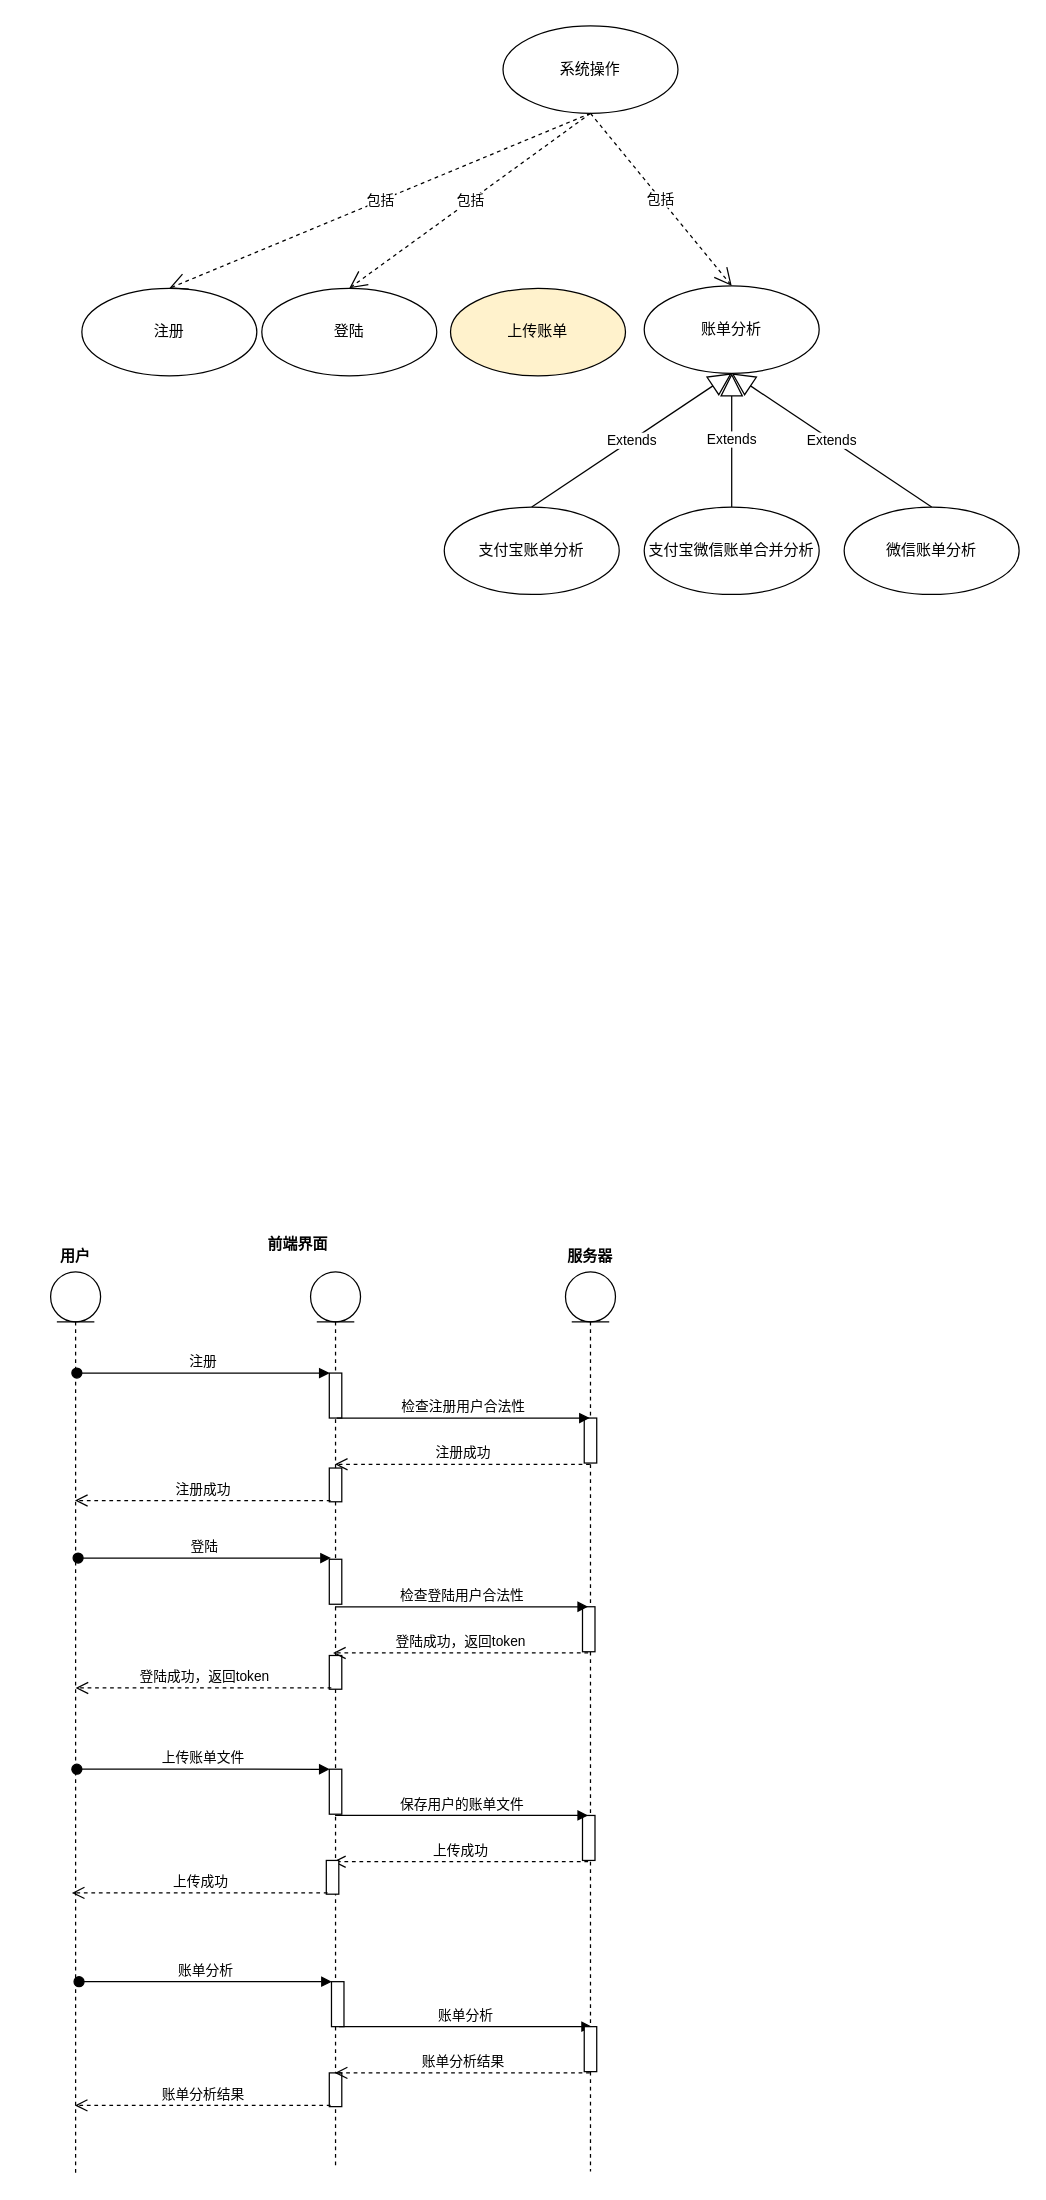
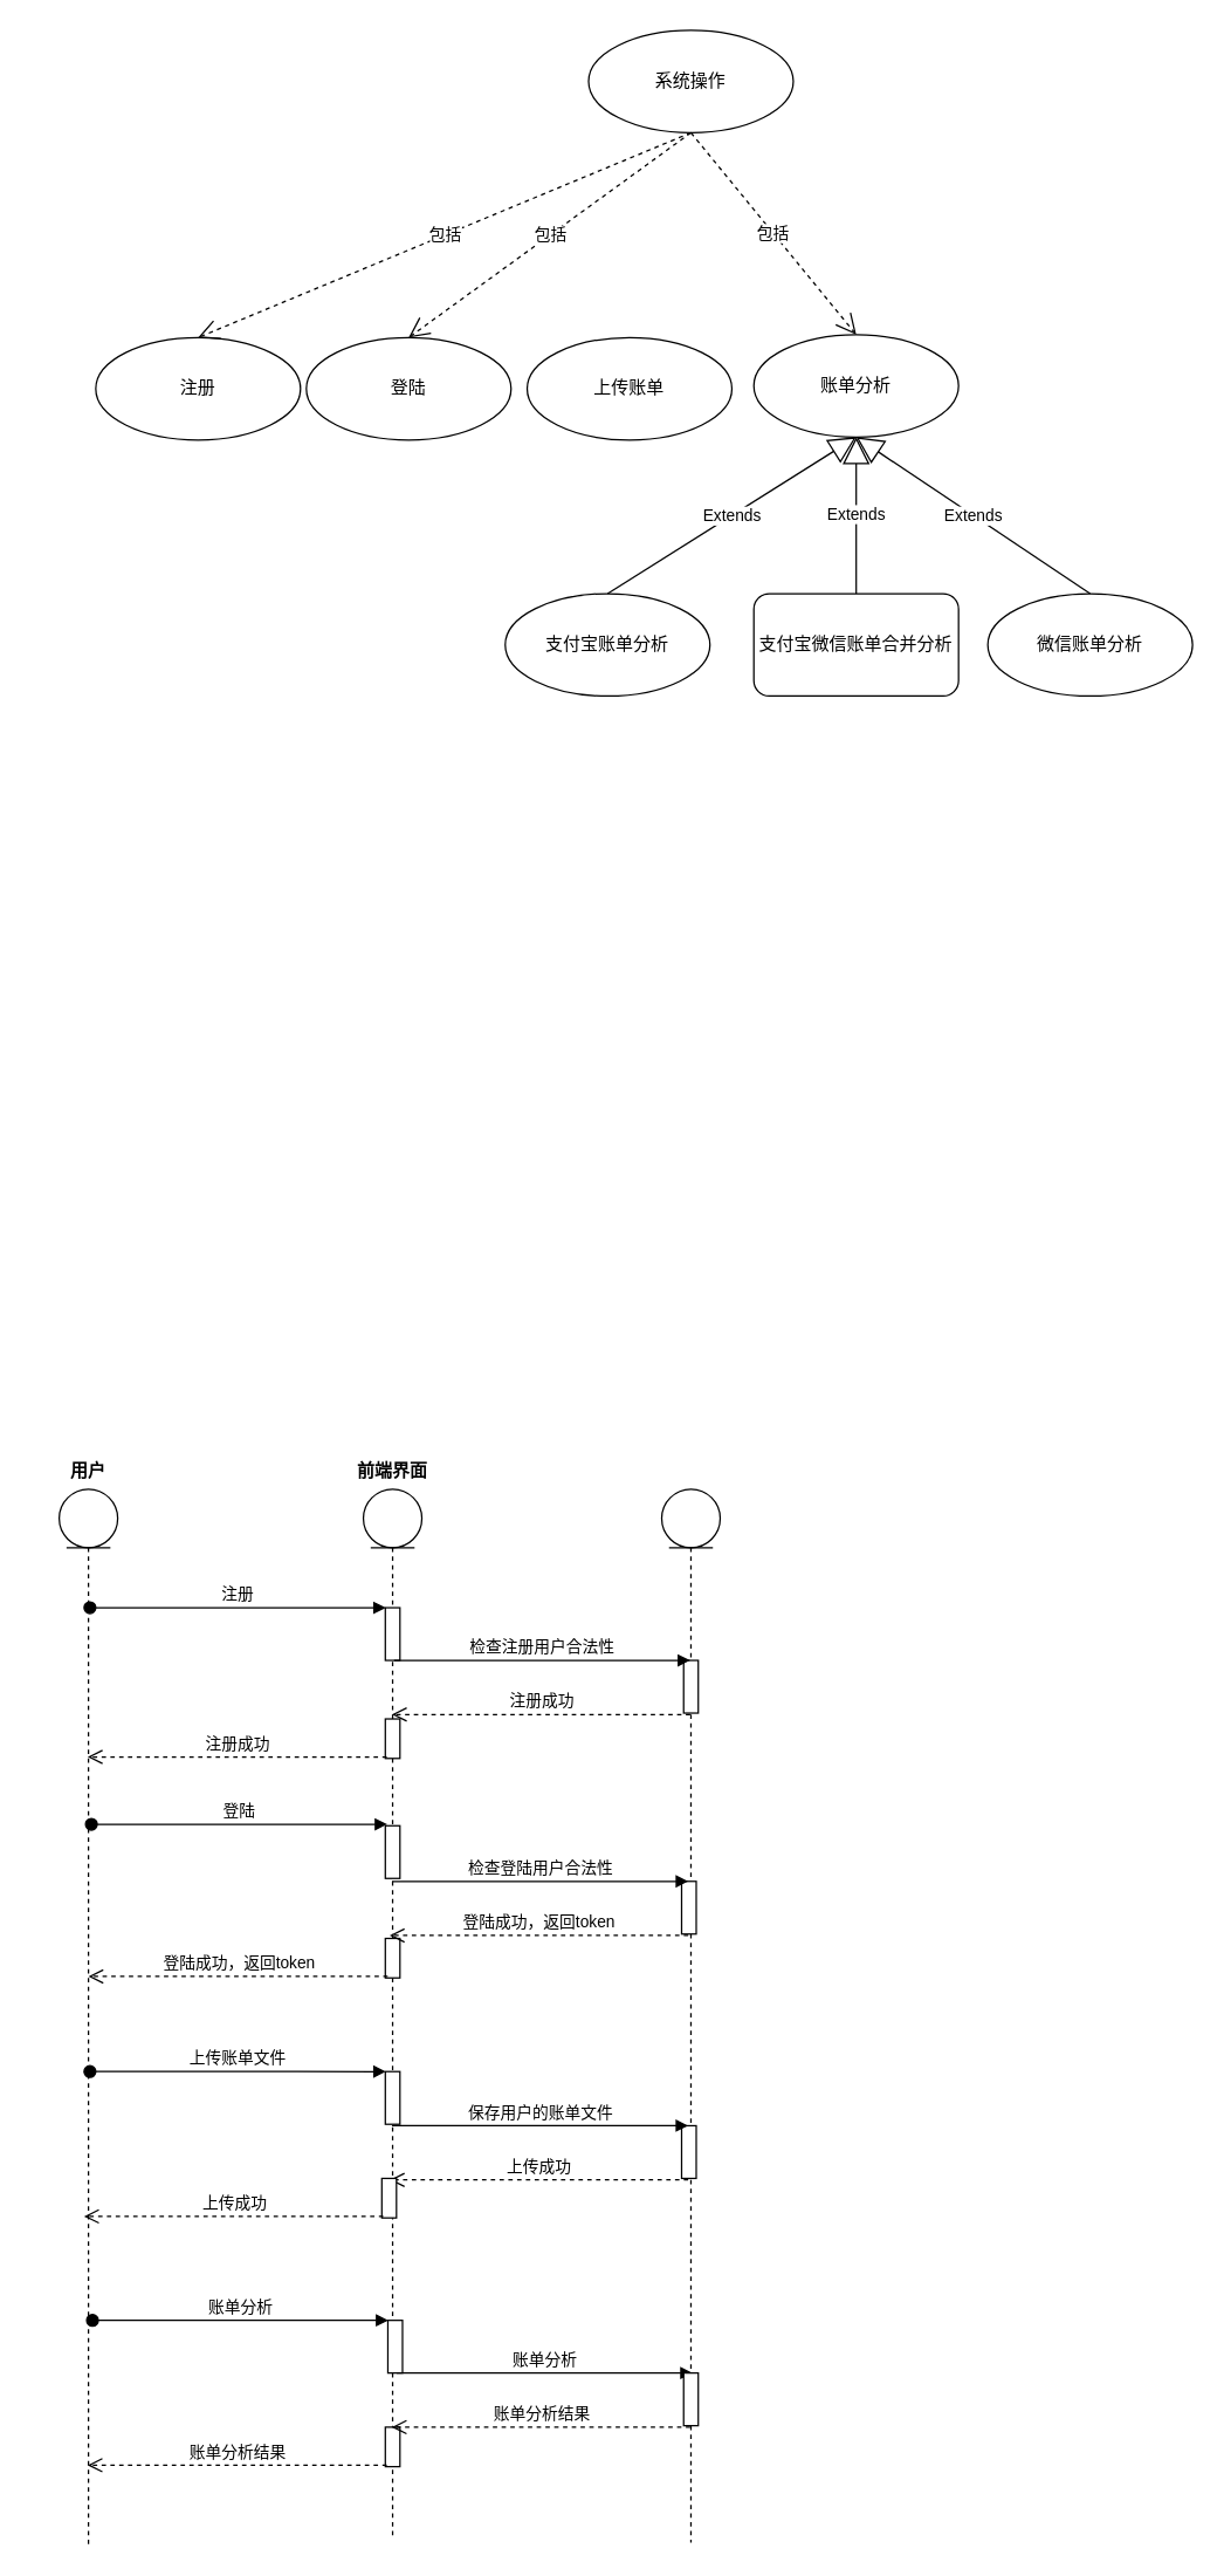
- <mxCell id="5" value="上传账单" style="ellipse;whiteSpace=wrap;html=1;fillColor=#fff2cc;" vertex="1" parent="1"><mxGeometry x="360" y="230" width="140" height="70" as="geometry" /></mxCell>
+ <mxCell id="5" value="上传账单" style="ellipse;whiteSpace=wrap;html=1;" vertex="1" parent="1"><mxGeometry x="360" y="230" width="140" height="70" as="geometry" /></mxCell>
- <mxCell id="8" value="支付宝账单分析" style="ellipse;whiteSpace=wrap;html=1;" vertex="1" parent="1"><mxGeometry x="355" y="405" width="140" height="70" as="geometry" /></mxCell>
+ <mxCell id="8" value="支付宝账单分析" style="ellipse;whiteSpace=wrap;html=1;" vertex="1" parent="1"><mxGeometry x="345" y="405" width="140" height="70" as="geometry" /></mxCell>
- <mxCell id="9" value="支付宝微信账单合并分析" style="ellipse;whiteSpace=wrap;html=1;" vertex="1" parent="1"><mxGeometry x="515" y="405" width="140" height="70" as="geometry" /></mxCell>
+ <mxCell id="9" value="支付宝微信账单合并分析" style="whiteSpace=wrap;html=1;rounded=1;" vertex="1" parent="1"><mxGeometry x="515" y="405" width="140" height="70" as="geometry" /></mxCell>
- <mxCell id="48" value="前端界面" style="text;align=center;fontStyle=1;verticalAlign=middle;spacingLeft=3;spacingRight=3;strokeColor=none;rotatable=0;points=[[0,0.5],[1,0.5]];portConstraint=eastwest;fillColor=none;gradientColor=none;" vertex="1" parent="1"><mxGeometry x="198" y="981" width="80" height="26" as="geometry" /></mxCell>
+ <mxCell id="48" value="前端界面" style="text;align=center;fontStyle=1;verticalAlign=middle;spacingLeft=3;spacingRight=3;strokeColor=none;rotatable=0;points=[[0,0.5],[1,0.5]];portConstraint=eastwest;fillColor=none;gradientColor=none;" vertex="1" parent="1"><mxGeometry x="228" y="991" width="80" height="26" as="geometry" /></mxCell>
- <mxCell id="49" value="服务器" style="text;align=center;fontStyle=1;verticalAlign=middle;spacingLeft=3;spacingRight=3;strokeColor=none;rotatable=0;points=[[0,0.5],[1,0.5]];portConstraint=eastwest;fillColor=none;gradientColor=none;" vertex="1" parent="1"><mxGeometry x="432" y="991" width="80" height="26" as="geometry" /></mxCell>
